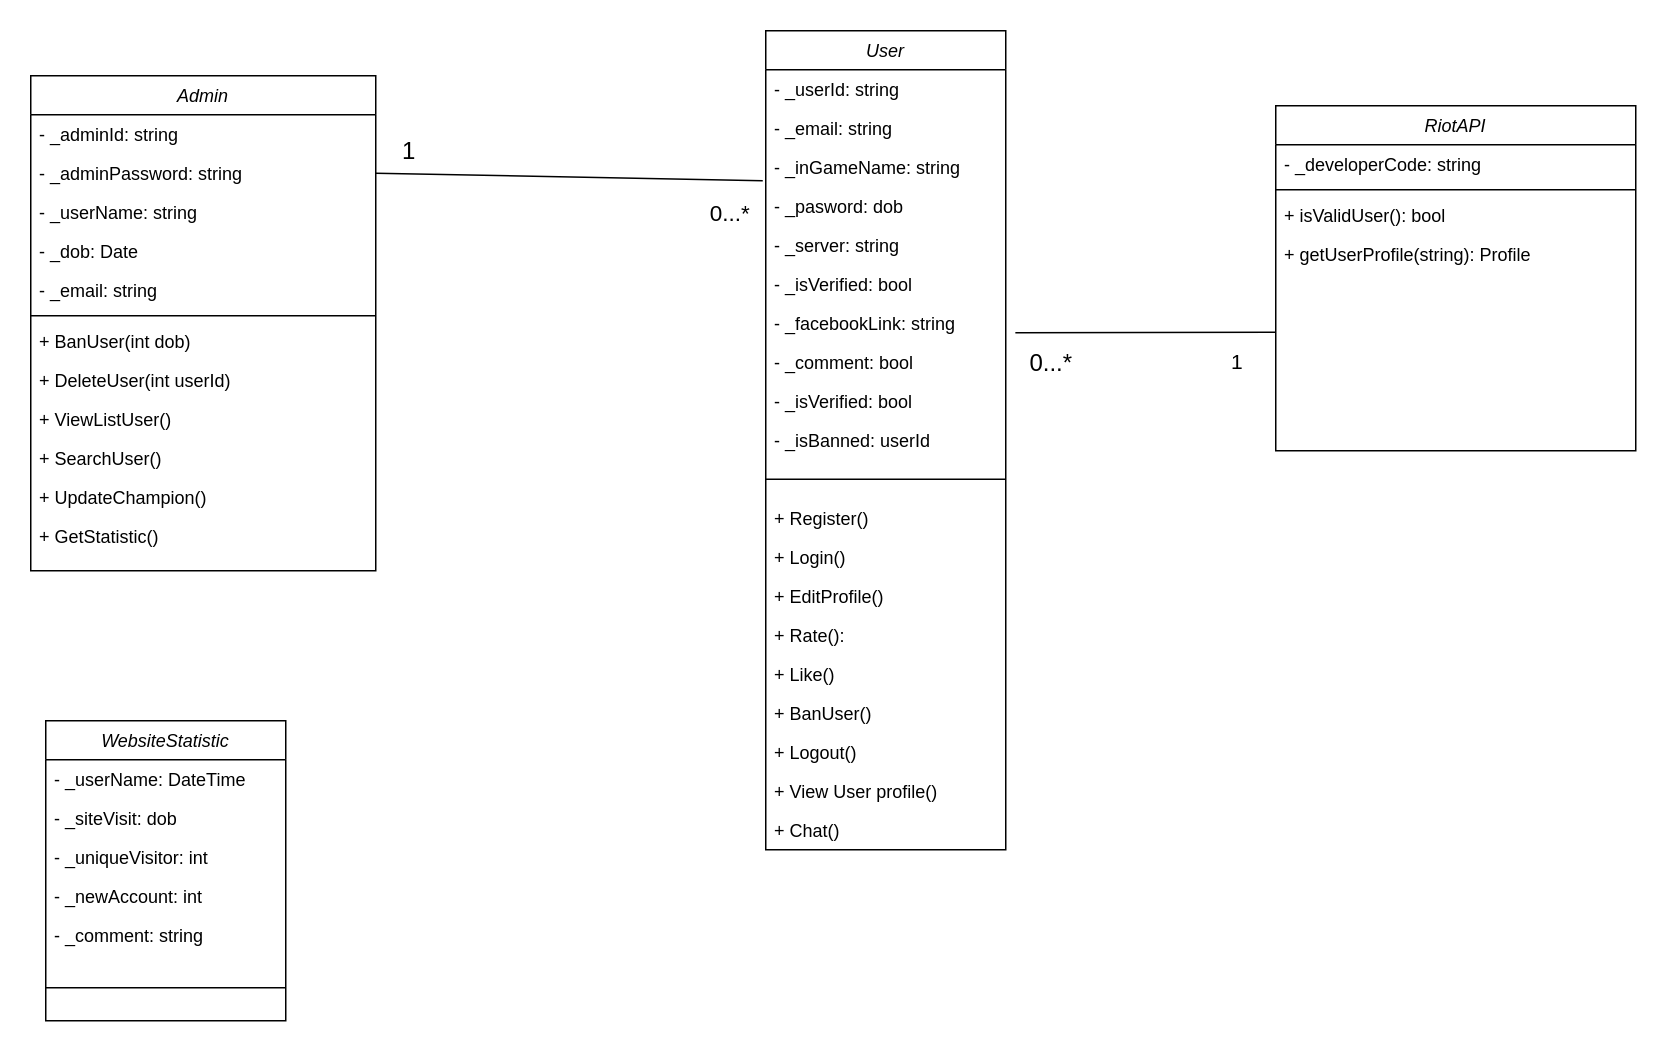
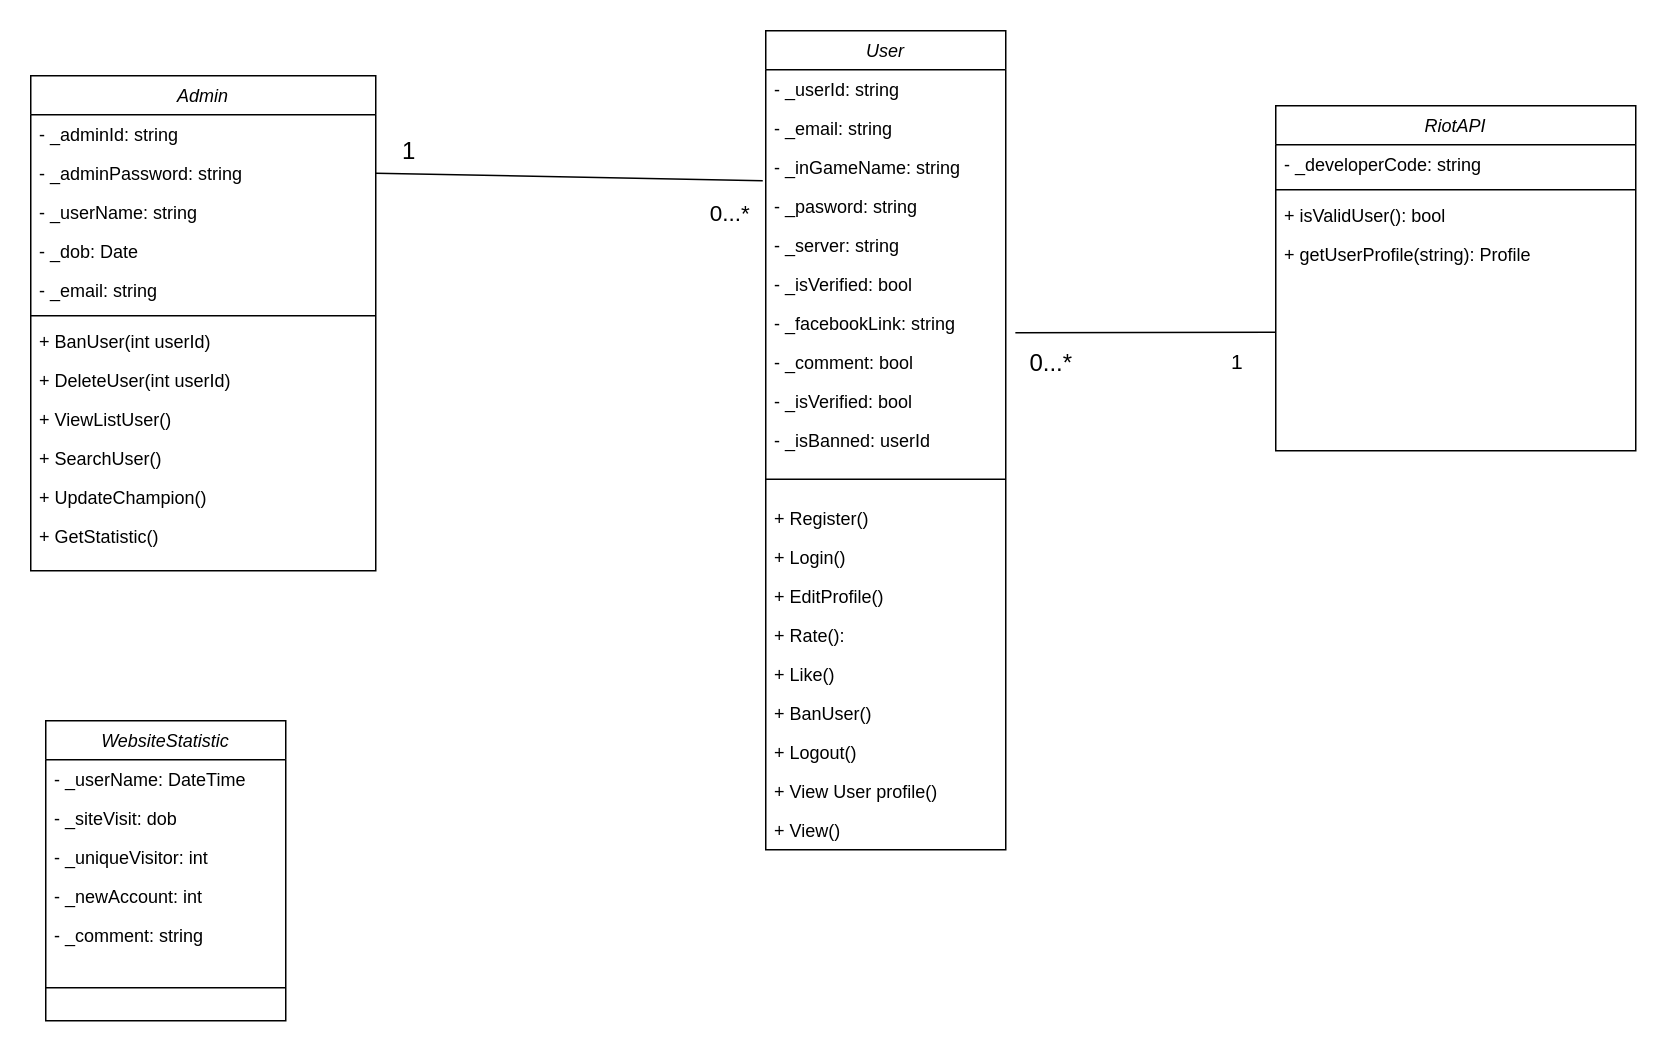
- <mxCell id="6" value="- _pasword: dob" style="text;align=left;verticalAlign=top;spacingLeft=4;spacingRight=4;overflow=hidden;rotatable=0;points=[[0,0.5],[1,0.5]];portConstraint=eastwest;rounded=0;shadow=0;html=0;" parent="2" vertex="1"><mxGeometry y="104" width="160" height="26" as="geometry" /></mxCell>
+ <mxCell id="6" value="- _pasword: string" style="text;align=left;verticalAlign=top;spacingLeft=4;spacingRight=4;overflow=hidden;rotatable=0;points=[[0,0.5],[1,0.5]];portConstraint=eastwest;rounded=0;shadow=0;html=0;" parent="2" vertex="1"><mxGeometry y="104" width="160" height="26" as="geometry" /></mxCell>
- <mxCell id="30" value="+ BanUser(int dob)" style="text;align=left;verticalAlign=top;spacingLeft=4;spacingRight=4;overflow=hidden;rotatable=0;points=[[0,0.5],[1,0.5]];portConstraint=eastwest;rounded=0;shadow=0;html=0;" parent="23" vertex="1"><mxGeometry y="164" width="230" height="26" as="geometry" /></mxCell>
+ <mxCell id="30" value="+ BanUser(int userId)" style="text;align=left;verticalAlign=top;spacingLeft=4;spacingRight=4;overflow=hidden;rotatable=0;points=[[0,0.5],[1,0.5]];portConstraint=eastwest;rounded=0;shadow=0;html=0;" parent="23" vertex="1"><mxGeometry y="164" width="230" height="26" as="geometry" /></mxCell>
- <mxCell id="22" value="+ Chat()" style="text;align=left;verticalAlign=top;spacingLeft=4;spacingRight=4;overflow=hidden;rotatable=0;points=[[0,0.5],[1,0.5]];portConstraint=eastwest;rounded=0;shadow=0;html=0;" vertex="1" parent="2"><mxGeometry y="520" width="160" height="26" as="geometry" /></mxCell>
+ <mxCell id="22" value="+ View()" style="text;align=left;verticalAlign=top;spacingLeft=4;spacingRight=4;overflow=hidden;rotatable=0;points=[[0,0.5],[1,0.5]];portConstraint=eastwest;rounded=0;shadow=0;html=0;" vertex="1" parent="2"><mxGeometry y="520" width="160" height="26" as="geometry" /></mxCell>
